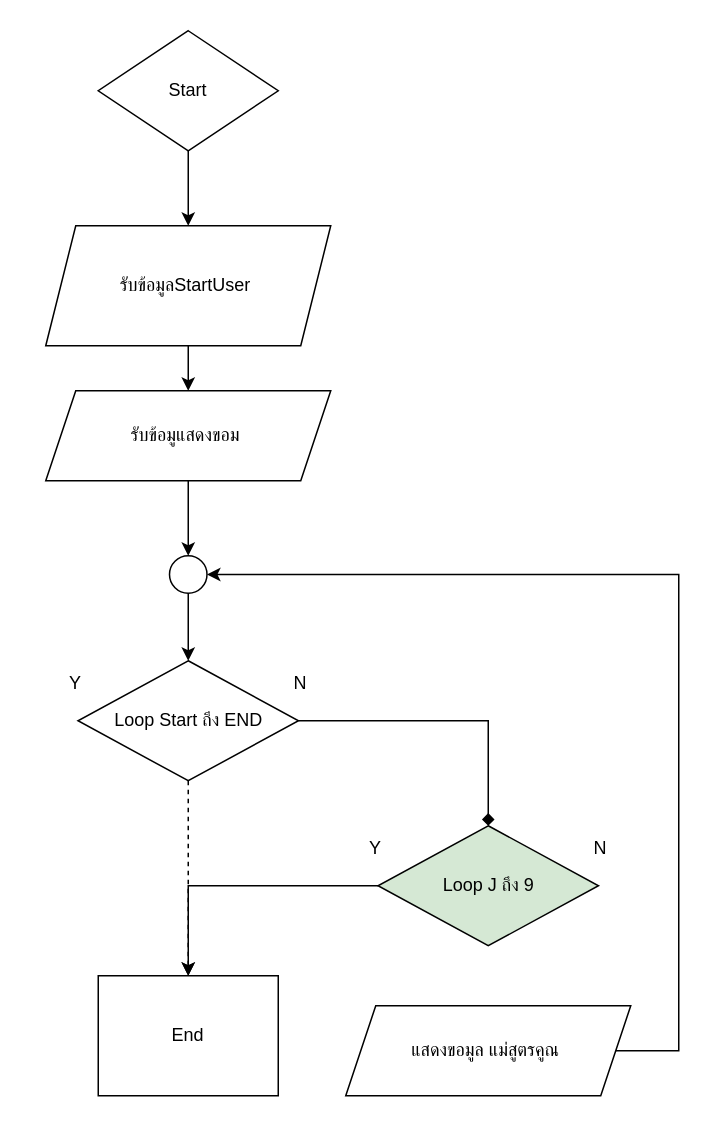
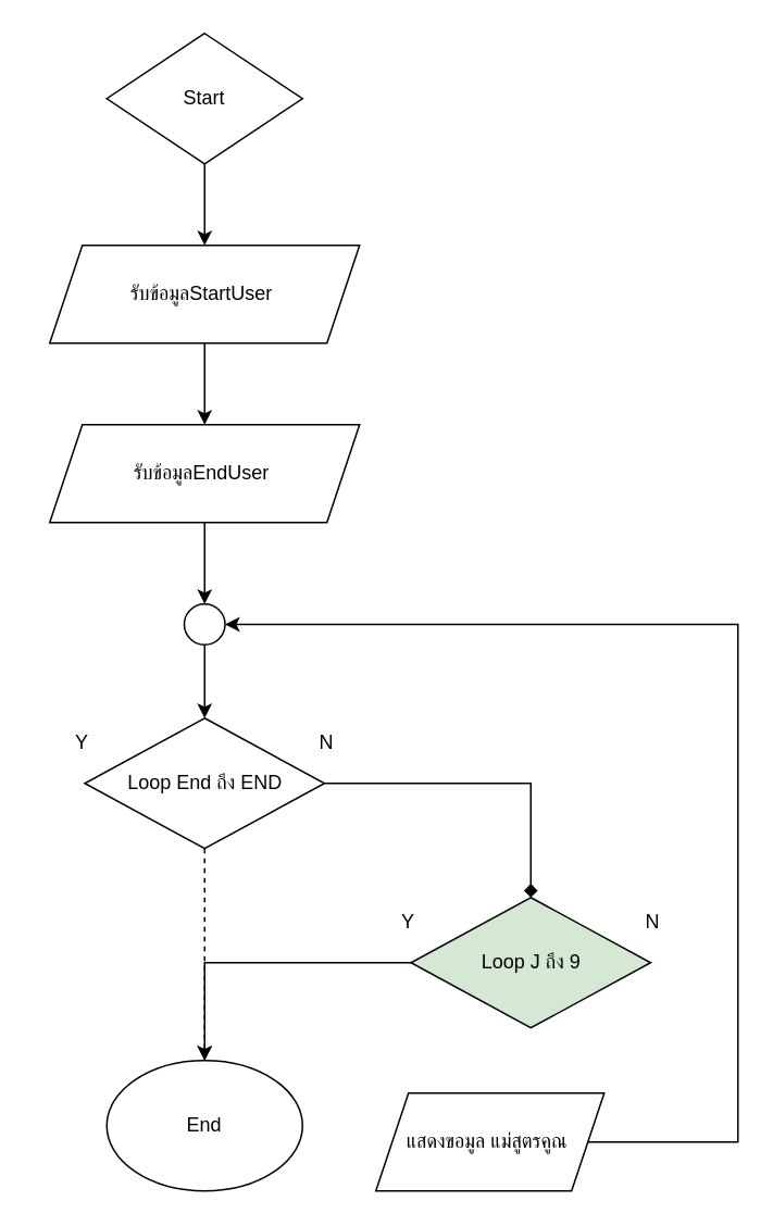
- <mxCell id="5" value="รับข้อมูลStartUser&amp;nbsp;" style="shape=parallelogram;perimeter=parallelogramPerimeter;whiteSpace=wrap;html=1;fixedSize=1;" vertex="1" parent="1"><mxGeometry x="30" y="150" width="190" height="80" as="geometry" /></mxCell>
+ <mxCell id="5" value="รับข้อมูลStartUser&amp;nbsp;" style="shape=parallelogram;perimeter=parallelogramPerimeter;whiteSpace=wrap;html=1;fixedSize=1;" vertex="1" parent="1"><mxGeometry x="30" y="150" width="190" height="60" as="geometry" /></mxCell>
- <mxCell id="7" value="รับข้อมูแสดงขอม&amp;nbsp;" style="shape=parallelogram;perimeter=parallelogramPerimeter;whiteSpace=wrap;html=1;fixedSize=1;" vertex="1" parent="1"><mxGeometry x="30" y="260" width="190" height="60" as="geometry" /></mxCell>
+ <mxCell id="7" value="รับข้อมูลEndUser&amp;nbsp;" style="shape=parallelogram;perimeter=parallelogramPerimeter;whiteSpace=wrap;html=1;fixedSize=1;" vertex="1" parent="1"><mxGeometry x="30" y="260" width="190" height="60" as="geometry" /></mxCell>
- <mxCell id="10" value="Loop Start ถึง END" style="rhombus;whiteSpace=wrap;html=1;" vertex="1" parent="1"><mxGeometry x="51.5" y="440" width="147" height="80" as="geometry" /></mxCell>
+ <mxCell id="10" value="Loop End ถึง END" style="rhombus;whiteSpace=wrap;html=1;" vertex="1" parent="1"><mxGeometry x="51.5" y="440" width="147" height="80" as="geometry" /></mxCell>
- <mxCell id="21" value="End" style="whiteSpace=wrap;html=1;rounded=0;" vertex="1" parent="1"><mxGeometry x="65" y="650" width="120" height="80" as="geometry" /></mxCell>
+ <mxCell id="21" value="End" style="ellipse;whiteSpace=wrap;html=1;" vertex="1" parent="1"><mxGeometry x="65" y="650" width="120" height="80" as="geometry" /></mxCell>
- <mxCell id="20" value="แสดงขอมูล แม่สูตรคูณ&amp;nbsp;" style="shape=parallelogram;perimeter=parallelogramPerimeter;whiteSpace=wrap;html=1;fixedSize=1;" vertex="1" parent="1"><mxGeometry x="230" y="670" width="190" height="60" as="geometry" /></mxCell>
+ <mxCell id="20" value="แสดงขอมูล แม่สูตรคูณ&amp;nbsp;" style="shape=parallelogram;perimeter=parallelogramPerimeter;whiteSpace=wrap;html=1;fixedSize=1;" vertex="1" parent="1"><mxGeometry x="230" y="670" width="140" height="60" as="geometry" /></mxCell>
